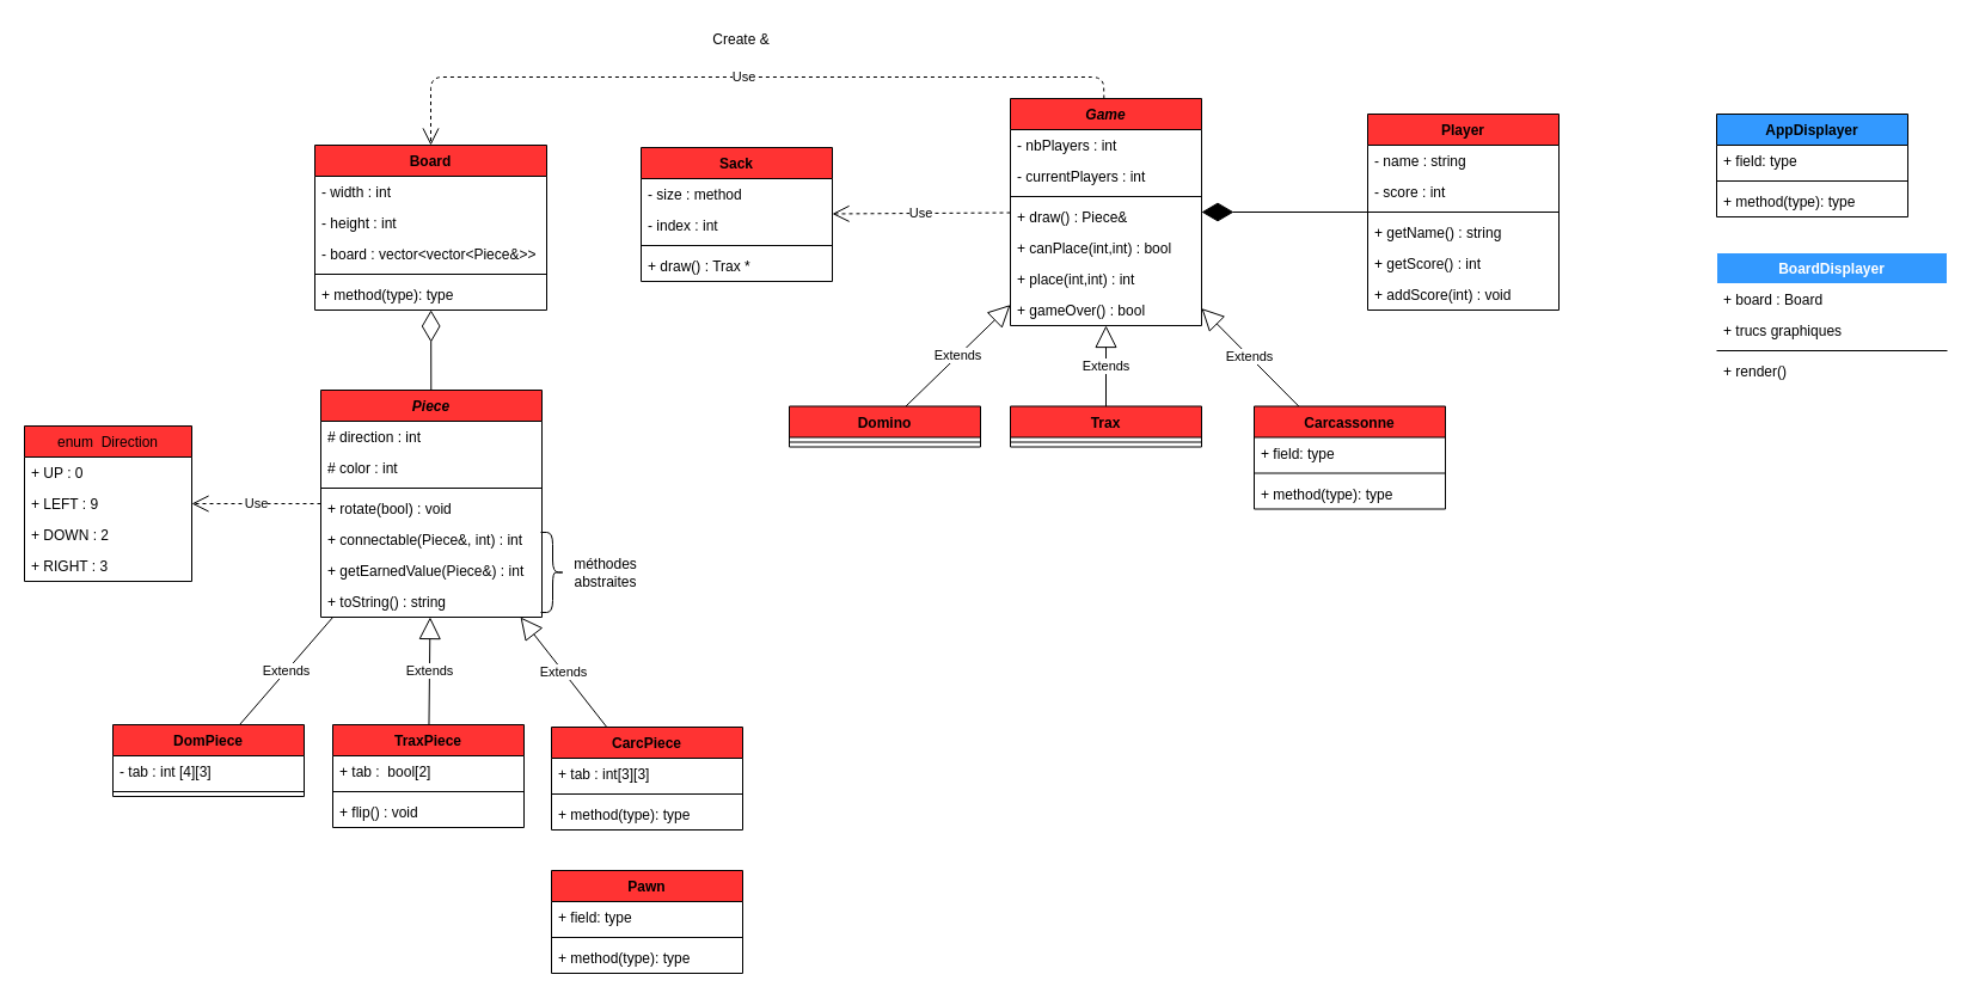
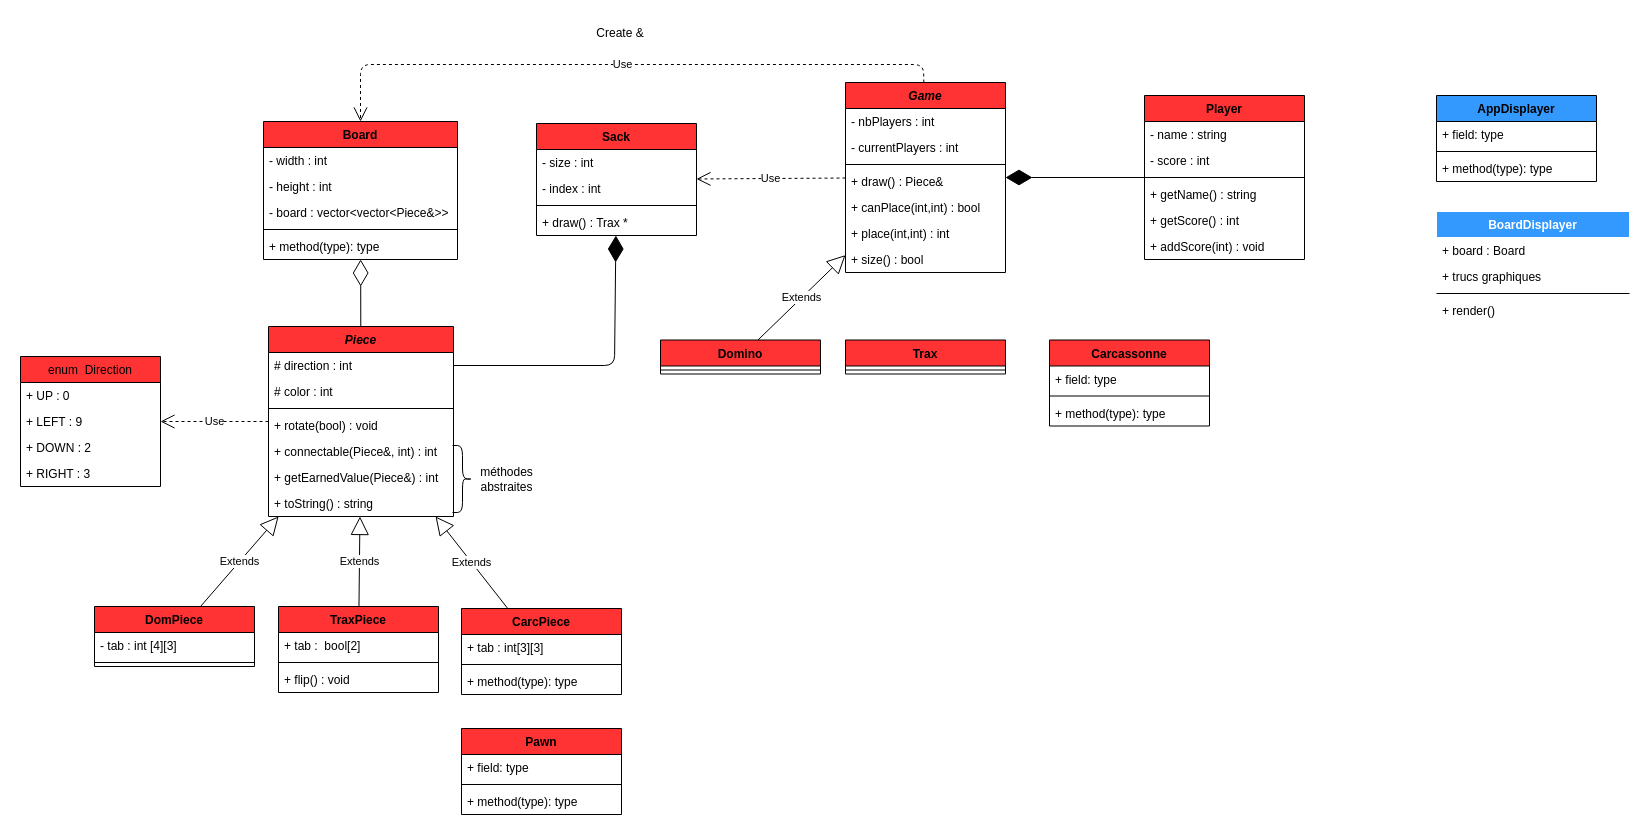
- <mxCell id="71" value="- size : method" style="text;strokeColor=none;fillColor=none;align=left;verticalAlign=top;spacingLeft=4;spacingRight=4;overflow=hidden;rotatable=0;points=[[0,0.5],[1,0.5]];portConstraint=eastwest;" parent="70" vertex="1"><mxGeometry y="26" width="160" height="26" as="geometry" /></mxCell>
+ <mxCell id="71" value="- size : int" style="text;strokeColor=none;fillColor=none;align=left;verticalAlign=top;spacingLeft=4;spacingRight=4;overflow=hidden;rotatable=0;points=[[0,0.5],[1,0.5]];portConstraint=eastwest;" parent="70" vertex="1"><mxGeometry y="26" width="160" height="26" as="geometry" /></mxCell>
- <mxCell id="34" value="+ gameOver() : bool" style="text;strokeColor=none;fillColor=none;align=left;verticalAlign=top;spacingLeft=4;spacingRight=4;overflow=hidden;rotatable=0;points=[[0,0.5],[1,0.5]];portConstraint=eastwest;" parent="27" vertex="1"><mxGeometry y="164" width="160" height="26" as="geometry" /></mxCell>
+ <mxCell id="34" value="+ size() : bool" style="text;strokeColor=none;fillColor=none;align=left;verticalAlign=top;spacingLeft=4;spacingRight=4;overflow=hidden;rotatable=0;points=[[0,0.5],[1,0.5]];portConstraint=eastwest;" parent="27" vertex="1"><mxGeometry y="164" width="160" height="26" as="geometry" /></mxCell>
- <mxCell id="80" value="Extends" style="endArrow=block;endSize=16;endFill=0;html=1;" parent="1" source="39" target="27" edge="1"><mxGeometry width="160" relative="1" as="geometry"><mxPoint x="762" y="397" as="sourcePoint" /><mxPoint x="922" y="397" as="targetPoint" /></mxGeometry></mxCell>
- <mxCell id="79" value="Extends" style="endArrow=block;endSize=16;endFill=0;html=1;" parent="1" source="37" target="27" edge="1"><mxGeometry width="160" relative="1" as="geometry"><mxPoint x="762" y="397" as="sourcePoint" /><mxPoint x="922" y="397" as="targetPoint" /></mxGeometry></mxCell>
+ <mxCell id="82" value="" style="endArrow=diamondThin;endFill=1;endSize=24;html=1;exitX=1;exitY=0.5;exitDx=0;exitDy=0;" parent="1" source="6" target="70" edge="1"><mxGeometry width="160" relative="1" as="geometry"><mxPoint x="155" y="397" as="sourcePoint" /><mxPoint x="315" y="397" as="targetPoint" /><Array as="points"><mxPoint x="614" y="365" /></Array></mxGeometry></mxCell>
- <mxCell id="65" value="Extends" style="endArrow=none;endSize=16;endFill=0;html=1;" parent="1" source="2" target="5" edge="1"><mxGeometry width="160" relative="1" as="geometry"><mxPoint x="324" y="783" as="sourcePoint" /><mxPoint x="484" y="783" as="targetPoint" /></mxGeometry></mxCell>
+ <mxCell id="65" value="Extends" style="endArrow=block;endSize=16;endFill=0;html=1;" parent="1" source="2" target="5" edge="1"><mxGeometry width="160" relative="1" as="geometry"><mxPoint x="324" y="783" as="sourcePoint" /><mxPoint x="484" y="783" as="targetPoint" /></mxGeometry></mxCell>
